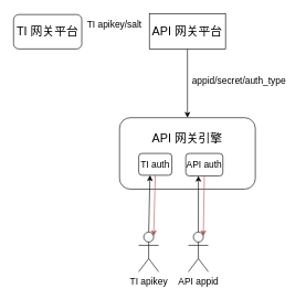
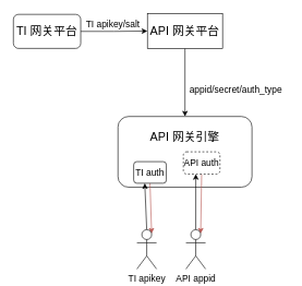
+ <mxCell id="3" style="edgeStyle=orthogonalEdgeStyle;rounded=0;orthogonalLoop=1;jettySize=auto;html=1;exitX=1;exitY=0.5;exitDx=0;exitDy=0;entryX=0;entryY=0.5;entryDx=0;entryDy=0;" edge="1" parent="1" source="4" target="6"><mxGeometry relative="1" as="geometry" /></mxCell>
- <mxCell id="9" value="&lt;font style=&quot;font-size: 14px;&quot;&gt;appid/secret/auth_type&lt;/font&gt;" style="text;html=1;align=center;verticalAlign=middle;resizable=0;points=[];autosize=1;strokeColor=none;fillColor=none;" vertex="1" parent="1"><mxGeometry x="280" y="107" width="160" height="29" as="geometry" /></mxCell>
+ <mxCell id="9" value="&lt;font style=&quot;font-size: 14px;&quot;&gt;appid/secret/auth_type&lt;/font&gt;" style="text;html=1;align=center;verticalAlign=middle;resizable=0;points=[];autosize=1;strokeColor=none;fillColor=none;" vertex="1" parent="1"><mxGeometry x="280" y="122" width="160" height="29" as="geometry" /></mxCell>
- <mxCell id="12" value="&lt;font style=&quot;font-size: 14px;&quot;&gt;TI auth&lt;/font&gt;" style="rounded=1;whiteSpace=wrap;html=1;" vertex="1" parent="1"><mxGeometry x="209" y="231" width="50" height="33" as="geometry" /></mxCell>
+ <mxCell id="12" value="&lt;font style=&quot;font-size: 14px;&quot;&gt;TI auth&lt;/font&gt;" style="rounded=1;whiteSpace=wrap;html=1;" vertex="1" parent="1"><mxGeometry x="204" y="246" width="50" height="33" as="geometry" /></mxCell>
- <mxCell id="16" value="&lt;font style=&quot;font-size: 14px;&quot;&gt;API auth&lt;/font&gt;" style="rounded=1;whiteSpace=wrap;html=1;" vertex="1" parent="1"><mxGeometry x="280" y="231" width="56" height="34" as="geometry" /></mxCell>
+ <mxCell id="16" value="&lt;font style=&quot;font-size: 14px;&quot;&gt;API auth&lt;/font&gt;" style="rounded=1;whiteSpace=wrap;html=1;dashed=1;" vertex="1" parent="1"><mxGeometry x="280" y="231" width="56" height="34" as="geometry" /></mxCell>
